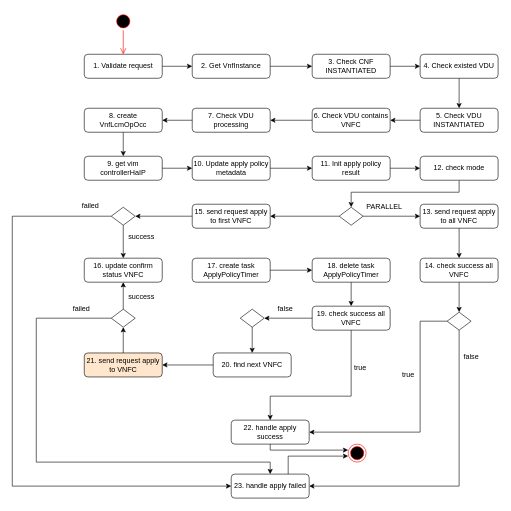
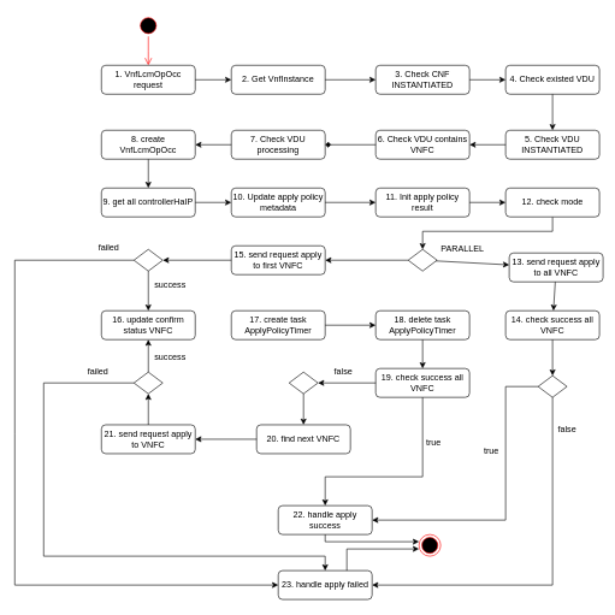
- <mxCell id="4" value="1. Validate request" style="rounded=1;whiteSpace=wrap;html=1;" parent="1" vertex="1"><mxGeometry x="140" y="90" width="130" height="40" as="geometry" /></mxCell>
+ <mxCell id="4" value="1. VnfLcmOpOcc request" style="rounded=1;whiteSpace=wrap;html=1;" parent="1" vertex="1"><mxGeometry x="140" y="90" width="130" height="40" as="geometry" /></mxCell>
- <mxCell id="27" value="" style="endArrow=classic;html=1;rounded=0;" parent="1" source="23" target="24" edge="1"><mxGeometry width="50" height="50" relative="1" as="geometry"><mxPoint x="610" y="370" as="sourcePoint" /><mxPoint x="660" y="320" as="targetPoint" /></mxGeometry></mxCell>
+ <mxCell id="27" value="" style="endArrow=diamond;html=1;rounded=0;" parent="1" source="23" target="24" edge="1"><mxGeometry width="50" height="50" relative="1" as="geometry"><mxPoint x="610" y="370" as="sourcePoint" /><mxPoint x="660" y="320" as="targetPoint" /></mxGeometry></mxCell>
- <mxCell id="9" value="9. get vim controllerHaIP" style="rounded=1;whiteSpace=wrap;html=1;" parent="1" vertex="1"><mxGeometry x="140" y="260" width="130" height="40" as="geometry" /></mxCell>
+ <mxCell id="9" value="9. get all controllerHaIP" style="rounded=1;whiteSpace=wrap;html=1;" parent="1" vertex="1"><mxGeometry x="140" y="260" width="130" height="40" as="geometry" /></mxCell>
- <mxCell id="17" value="13. send request apply to all VNFC" style="rounded=1;whiteSpace=wrap;html=1;" parent="1" vertex="1"><mxGeometry x="700" y="340" width="130" height="40" as="geometry" /></mxCell>
+ <mxCell id="17" value="13. send request apply to all VNFC" style="rounded=1;whiteSpace=wrap;html=1;" parent="1" vertex="1"><mxGeometry x="705" y="350" width="130" height="40" as="geometry" /></mxCell>
- <mxCell id="56" value="21. send request apply to VNFC" style="rounded=1;whiteSpace=wrap;html=1;fillColor=#ffe6cc;" parent="1" vertex="1"><mxGeometry x="140" y="588" width="130" height="40" as="geometry" /></mxCell>
+ <mxCell id="56" value="21. send request apply to VNFC" style="rounded=1;whiteSpace=wrap;html=1;" parent="1" vertex="1"><mxGeometry x="140" y="588" width="130" height="40" as="geometry" /></mxCell>
